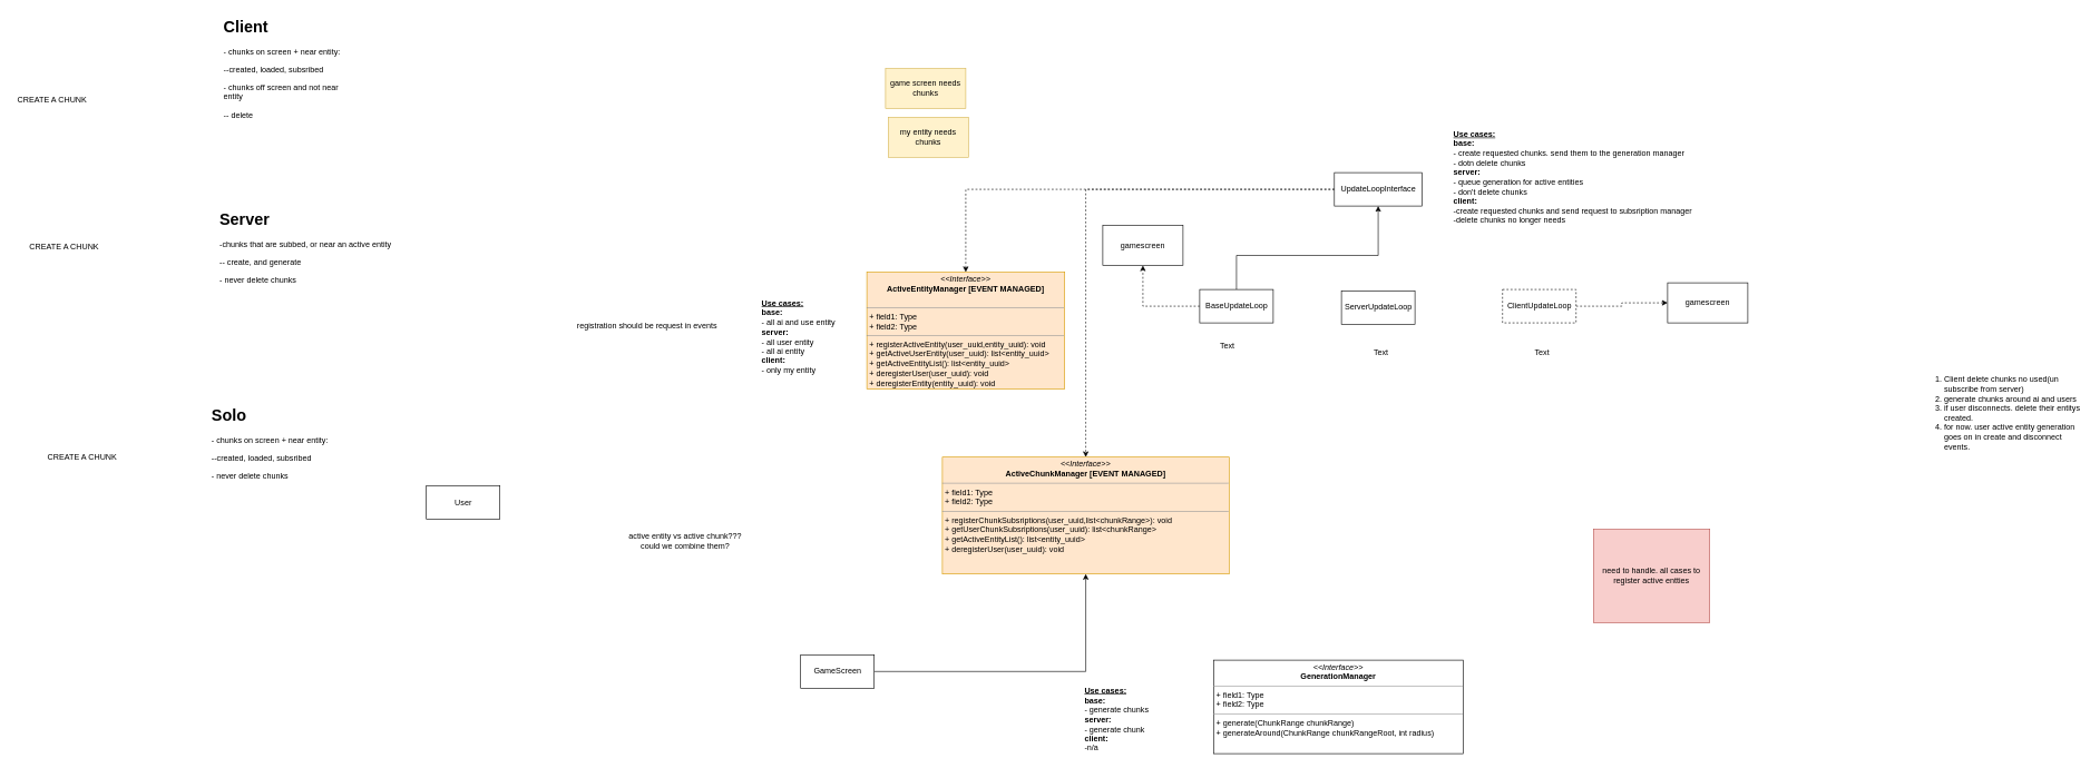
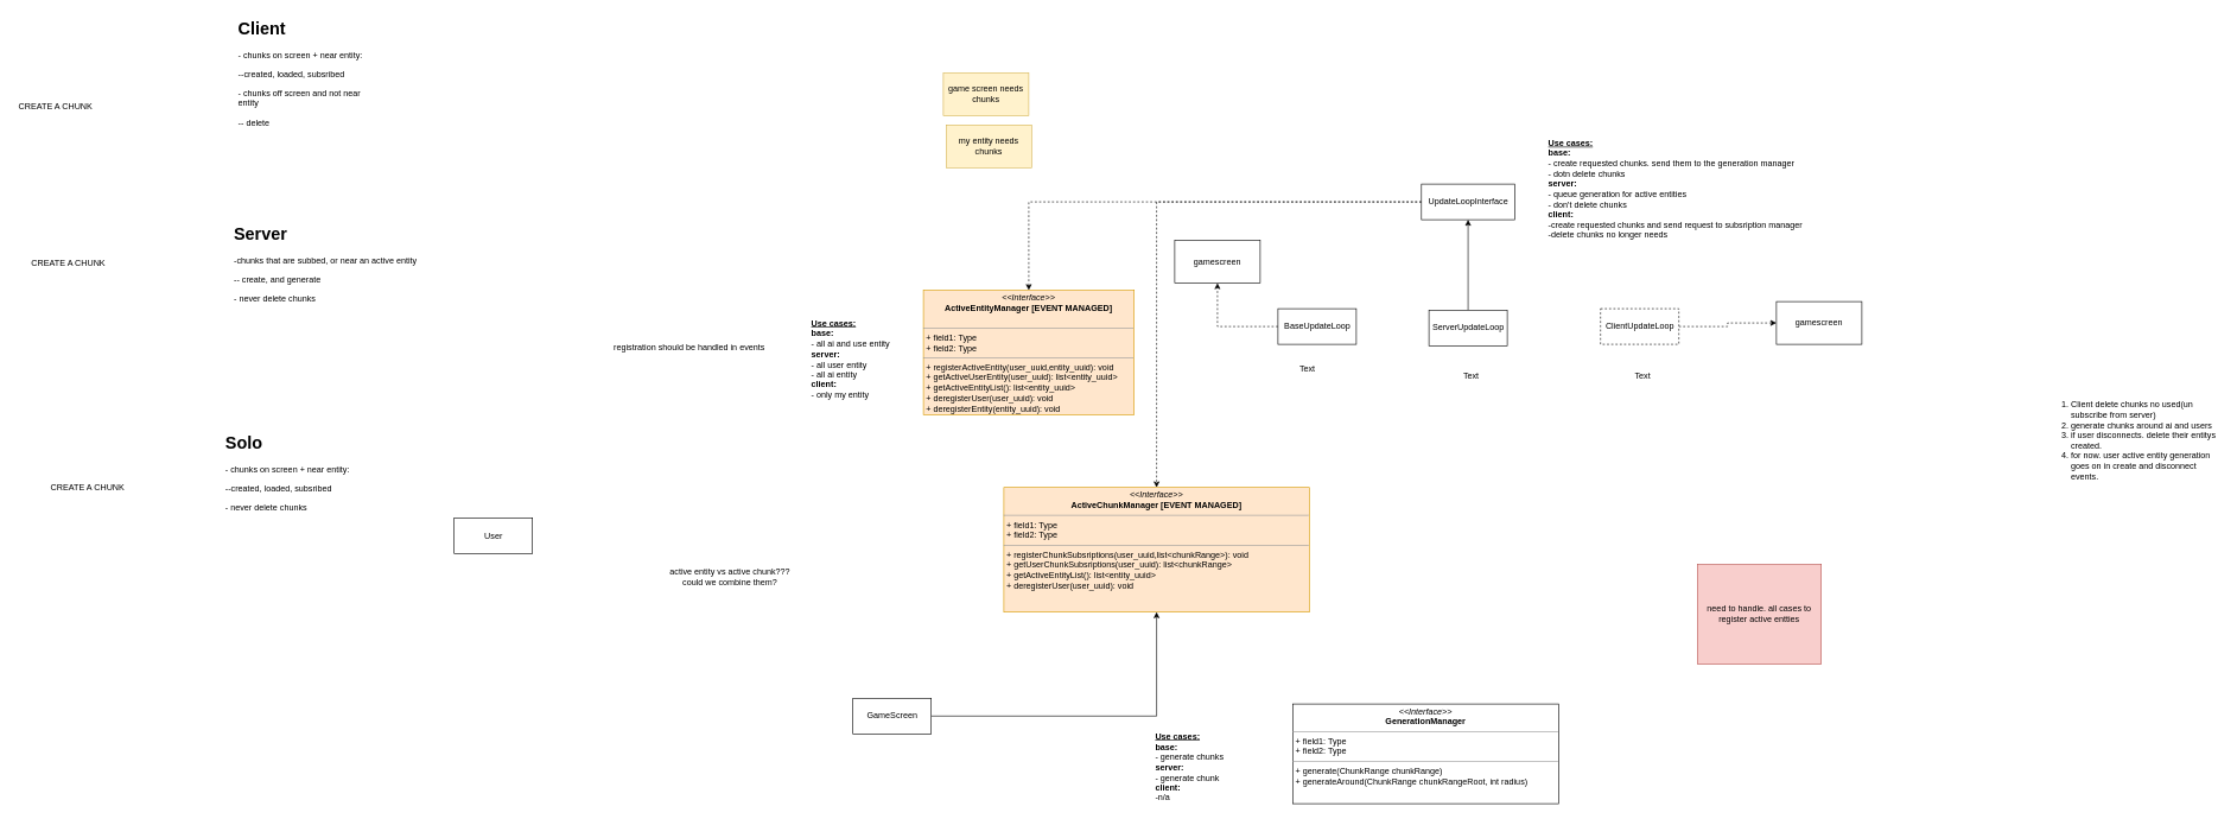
- <mxCell id="21" style="edgeStyle=orthogonalEdgeStyle;rounded=0;orthogonalLoop=1;jettySize=auto;html=1;" parent="1" source="23" target="16" edge="1"><mxGeometry relative="1" as="geometry"><Array as="points"><mxPoint x="1849" y="382" /><mxPoint x="2061" y="382" /></Array></mxGeometry></mxCell>
+ <mxCell id="24" style="edgeStyle=orthogonalEdgeStyle;rounded=0;orthogonalLoop=1;jettySize=auto;html=1;" parent="1" source="25" target="16" edge="1"><mxGeometry relative="1" as="geometry" /></mxCell>
- <mxCell id="9" value="registration should be request in events" style="text;html=1;align=center;verticalAlign=middle;resizable=0;points=[];autosize=1;strokeColor=none;fillColor=none;" parent="1" vertex="1"><mxGeometry x="856" y="477.5" width="222" height="18" as="geometry" /></mxCell>
+ <mxCell id="9" value="registration should be handled in events" style="text;html=1;align=center;verticalAlign=middle;resizable=0;points=[];autosize=1;strokeColor=none;fillColor=none;" parent="1" vertex="1"><mxGeometry x="856" y="477.5" width="222" height="18" as="geometry" /></mxCell>
